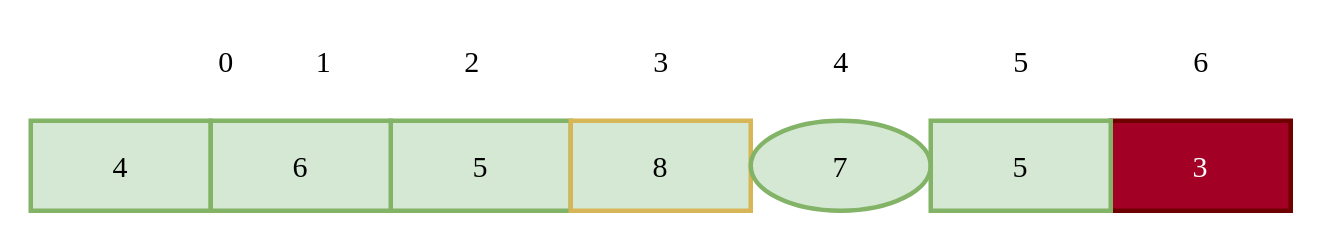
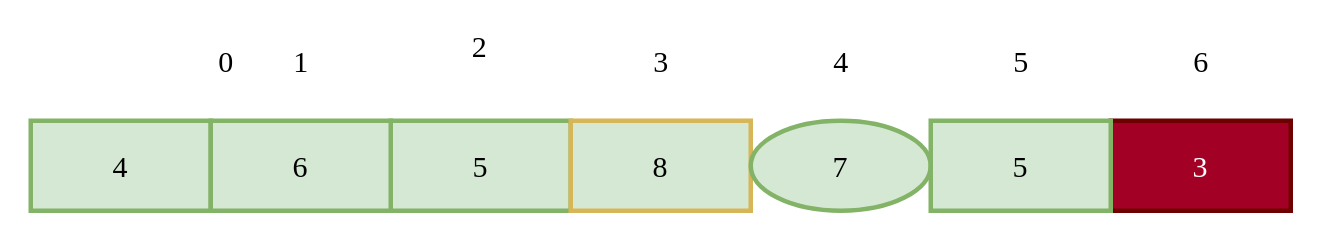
- <mxCell id="10" value="1" style="text;html=1;align=center;verticalAlign=middle;resizable=0;points=[];autosize=1;strokeColor=none;fillColor=none;fontSize=20;fontFamily=Comic Sans MS;" vertex="1" parent="1"><mxGeometry x="200" y="20" width="30" height="40" as="geometry" /></mxCell>
+ <mxCell id="10" value="1" style="text;html=1;align=center;verticalAlign=middle;resizable=0;points=[];autosize=1;strokeColor=none;fillColor=none;fontSize=20;fontFamily=Comic Sans MS;" vertex="1" parent="1"><mxGeometry x="185" y="20" width="30" height="40" as="geometry" /></mxCell>
- <mxCell id="11" value="2" style="text;html=1;align=center;verticalAlign=middle;resizable=0;points=[];autosize=1;strokeColor=none;fillColor=none;fontSize=20;fontFamily=Comic Sans MS;" vertex="1" parent="1"><mxGeometry x="294" y="20" width="40" height="40" as="geometry" /></mxCell>
+ <mxCell id="11" value="2" style="text;html=1;align=center;verticalAlign=middle;resizable=0;points=[];autosize=1;strokeColor=none;fillColor=none;fontSize=20;fontFamily=Comic Sans MS;" vertex="1" parent="1"><mxGeometry x="299" y="10" width="40" height="40" as="geometry" /></mxCell>
